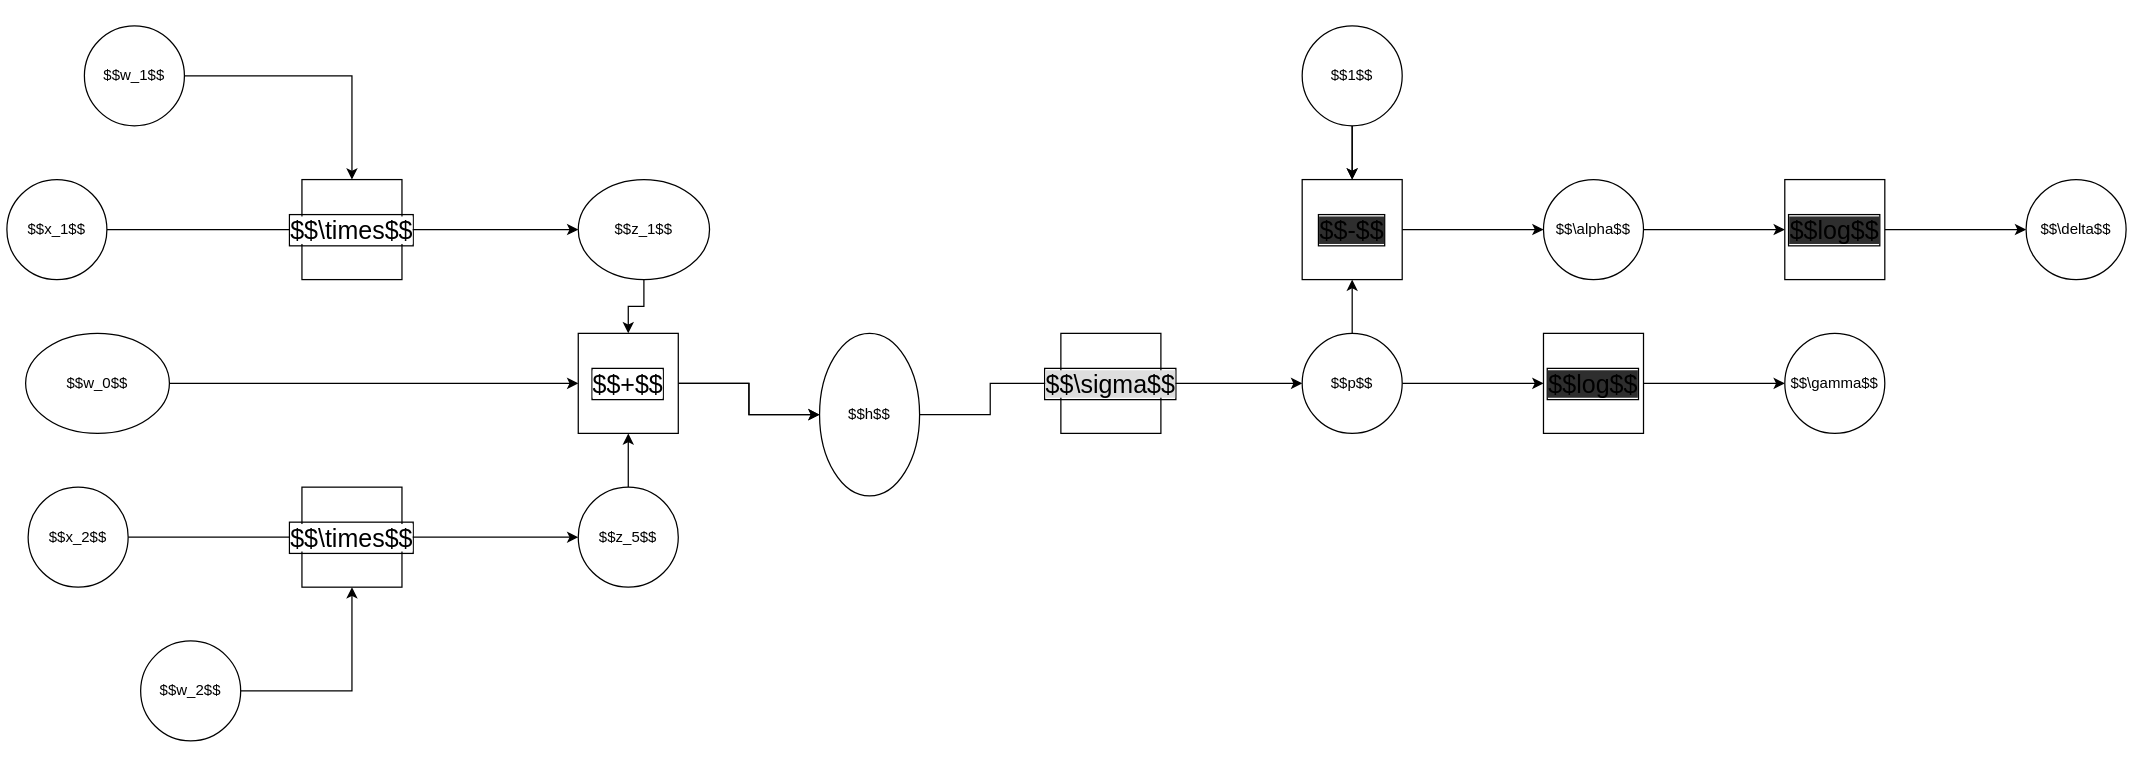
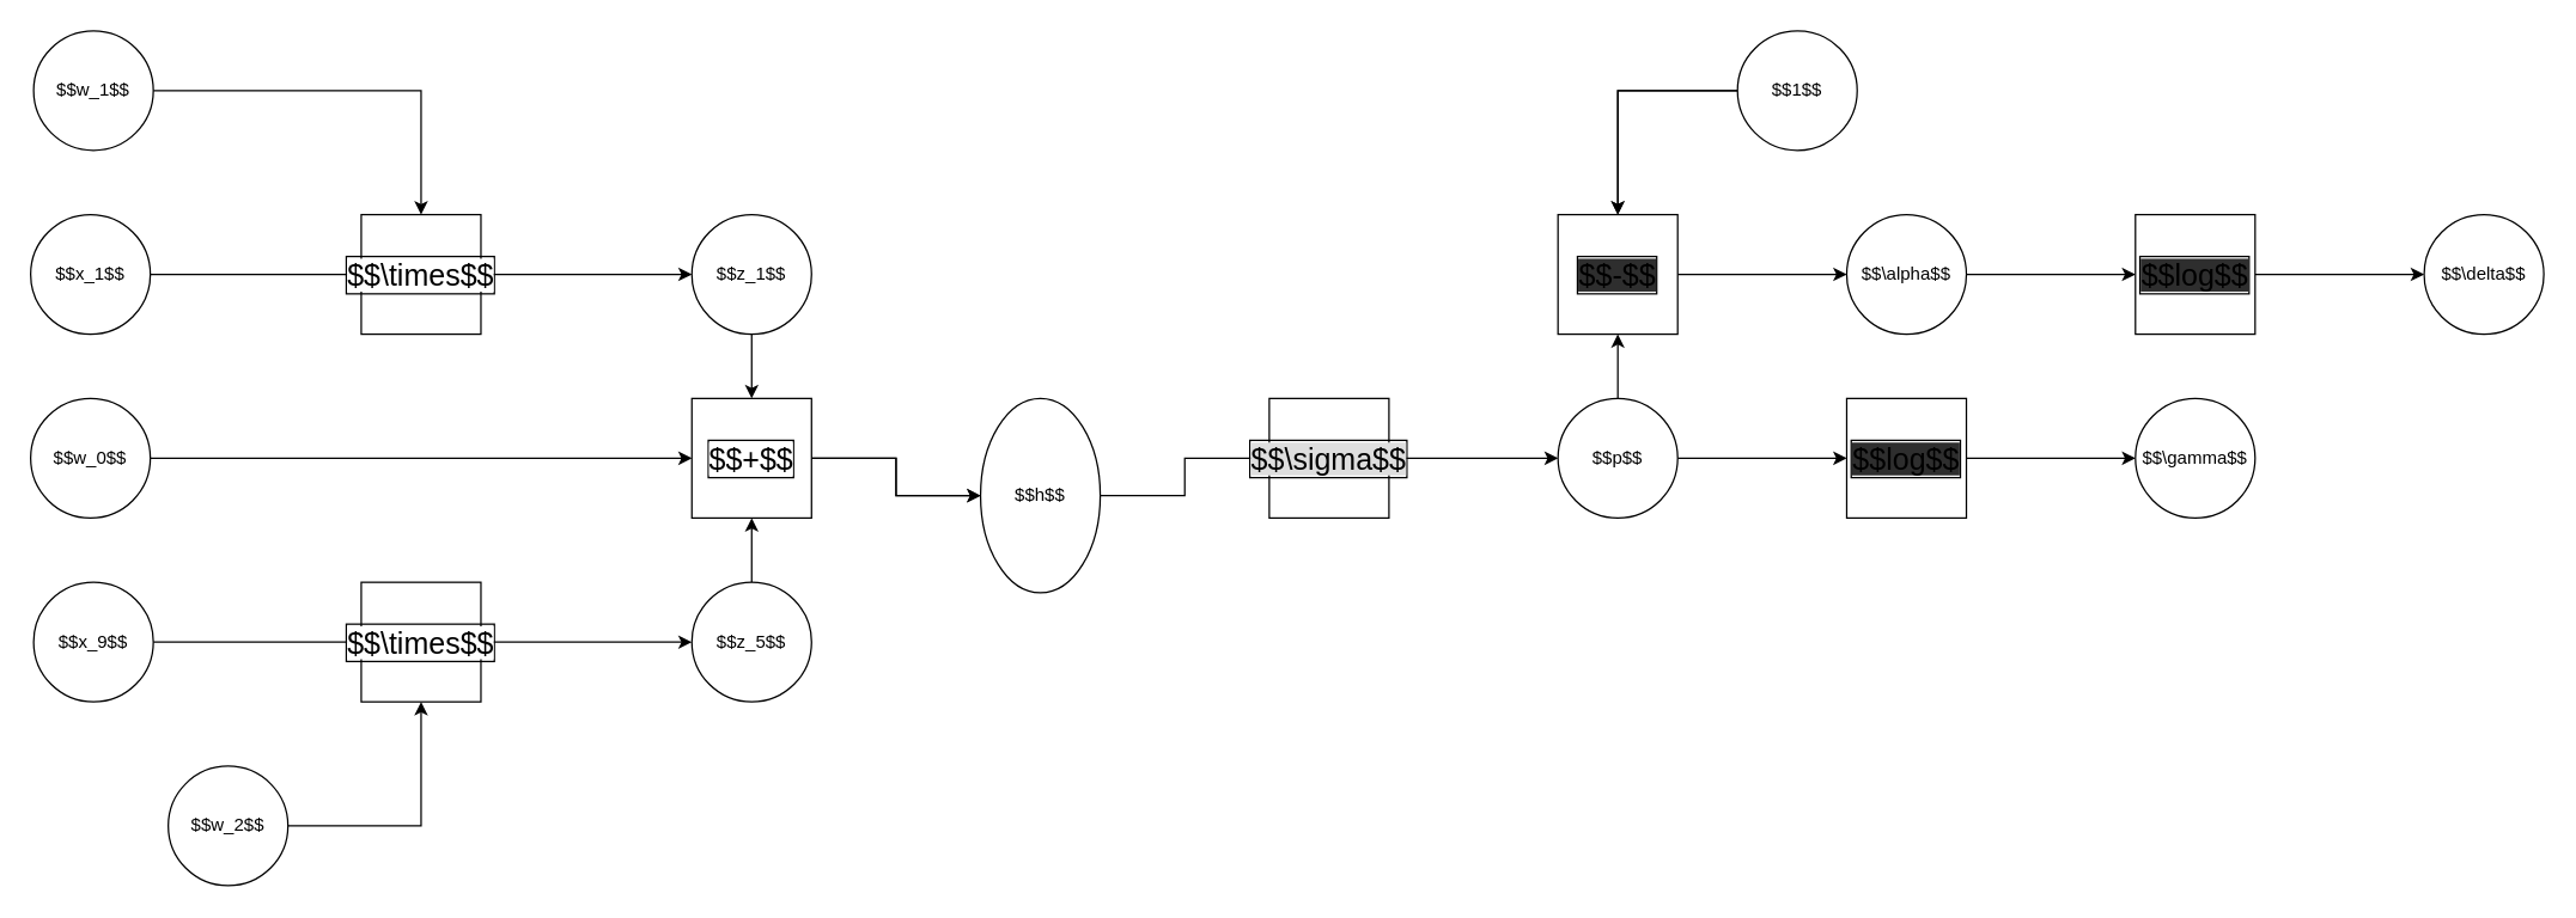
- <mxCell id="3" value="$$w_1$$" style="ellipse;whiteSpace=wrap;html=1;aspect=fixed;fillColor=light-dark(#FFFFFF,#FFFFFF);strokeWidth=1;strokeColor=light-dark(#000000,#000000);labelBackgroundColor=light-dark(#FFFFFF,#FFFFFF);fontColor=light-dark(#000000,#000000);" parent="1" vertex="1"><mxGeometry x="67" y="20" width="80" height="80" as="geometry" /></mxCell>
+ <mxCell id="3" value="$$w_1$$" style="ellipse;whiteSpace=wrap;html=1;aspect=fixed;fillColor=light-dark(#FFFFFF,#FFFFFF);strokeWidth=1;strokeColor=light-dark(#000000,#000000);labelBackgroundColor=light-dark(#FFFFFF,#FFFFFF);fontColor=light-dark(#000000,#000000);" parent="1" vertex="1"><mxGeometry x="22" y="20" width="80" height="80" as="geometry" /></mxCell>
- <mxCell id="41" value="$$1$$" style="ellipse;whiteSpace=wrap;html=1;aspect=fixed;fillColor=light-dark(#FFFFFF,#FFFFFF);strokeWidth=1;strokeColor=light-dark(#000000,#000000);labelBackgroundColor=light-dark(#FFFFFF,#FFFFFF);fontColor=light-dark(#000000,#000000);" vertex="1" parent="1"><mxGeometry x="1041" y="20" width="80" height="80" as="geometry" /></mxCell>
+ <mxCell id="41" value="$$1$$" style="ellipse;whiteSpace=wrap;html=1;aspect=fixed;fillColor=light-dark(#FFFFFF,#FFFFFF);strokeWidth=1;strokeColor=light-dark(#000000,#000000);labelBackgroundColor=light-dark(#FFFFFF,#FFFFFF);fontColor=light-dark(#000000,#000000);" vertex="1" parent="1"><mxGeometry x="1161" y="20" width="80" height="80" as="geometry" /></mxCell>
- <mxCell id="5" value="$$x_1$$" style="ellipse;whiteSpace=wrap;html=1;aspect=fixed;fillColor=light-dark(#FFFFFF,#FFFFFF);strokeWidth=1;strokeColor=light-dark(#000000,#000000);labelBackgroundColor=light-dark(#FFFFFF,#FFFFFF);fontColor=light-dark(#000000,#000000);" vertex="1" parent="1"><mxGeometry x="5" y="143" width="80" height="80" as="geometry" /></mxCell>
+ <mxCell id="5" value="$$x_1$$" style="ellipse;whiteSpace=wrap;html=1;aspect=fixed;fillColor=light-dark(#FFFFFF,#FFFFFF);strokeWidth=1;strokeColor=light-dark(#000000,#000000);labelBackgroundColor=light-dark(#FFFFFF,#FFFFFF);fontColor=light-dark(#000000,#000000);" vertex="1" parent="1"><mxGeometry x="20" y="143" width="80" height="80" as="geometry" /></mxCell>
- <mxCell id="20" value="$$z_1$$" style="ellipse;whiteSpace=wrap;html=1;aspect=fixed;fillColor=light-dark(#FFFFFF,#FFFFFF);strokeWidth=1;strokeColor=light-dark(#000000,#000000);labelBackgroundColor=light-dark(#FFFFFF,#FFFFFF);fontColor=light-dark(#000000,#000000);" vertex="1" parent="1"><mxGeometry x="462" y="143" width="105" height="80" as="geometry" /></mxCell>
+ <mxCell id="20" value="$$z_1$$" style="ellipse;whiteSpace=wrap;html=1;aspect=fixed;fillColor=light-dark(#FFFFFF,#FFFFFF);strokeWidth=1;strokeColor=light-dark(#000000,#000000);labelBackgroundColor=light-dark(#FFFFFF,#FFFFFF);fontColor=light-dark(#000000,#000000);" vertex="1" parent="1"><mxGeometry x="462" y="143" width="80" height="80" as="geometry" /></mxCell>
- <mxCell id="7" value="$$w_0$$" style="ellipse;whiteSpace=wrap;html=1;aspect=fixed;fillColor=light-dark(#FFFFFF,#FFFFFF);strokeWidth=1;strokeColor=light-dark(#000000,#000000);labelBackgroundColor=light-dark(#FFFFFF,#FFFFFF);fontColor=light-dark(#000000,#000000);" vertex="1" parent="1"><mxGeometry x="20" y="266" width="115" height="80" as="geometry" /></mxCell>
+ <mxCell id="7" value="$$w_0$$" style="ellipse;whiteSpace=wrap;html=1;aspect=fixed;fillColor=light-dark(#FFFFFF,#FFFFFF);strokeWidth=1;strokeColor=light-dark(#000000,#000000);labelBackgroundColor=light-dark(#FFFFFF,#FFFFFF);fontColor=light-dark(#000000,#000000);" vertex="1" parent="1"><mxGeometry x="20" y="266" width="80" height="80" as="geometry" /></mxCell>
- <mxCell id="9" value="$$x_2$$" style="ellipse;whiteSpace=wrap;html=1;aspect=fixed;fillColor=light-dark(#FFFFFF,#FFFFFF);strokeWidth=1;strokeColor=light-dark(#000000,#000000);labelBackgroundColor=light-dark(#FFFFFF,#FFFFFF);fontColor=light-dark(#000000,#000000);" vertex="1" parent="1"><mxGeometry x="22" y="389" width="80" height="80" as="geometry" /></mxCell>
+ <mxCell id="9" value="$$x_9$$" style="ellipse;whiteSpace=wrap;html=1;aspect=fixed;fillColor=light-dark(#FFFFFF,#FFFFFF);strokeWidth=1;strokeColor=light-dark(#000000,#000000);labelBackgroundColor=light-dark(#FFFFFF,#FFFFFF);fontColor=light-dark(#000000,#000000);" vertex="1" parent="1"><mxGeometry x="22" y="389" width="80" height="80" as="geometry" /></mxCell>
